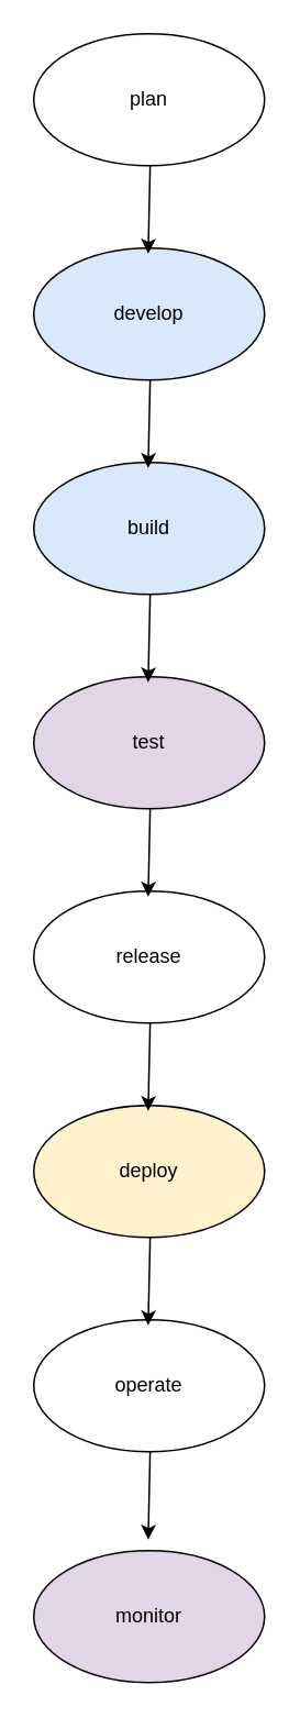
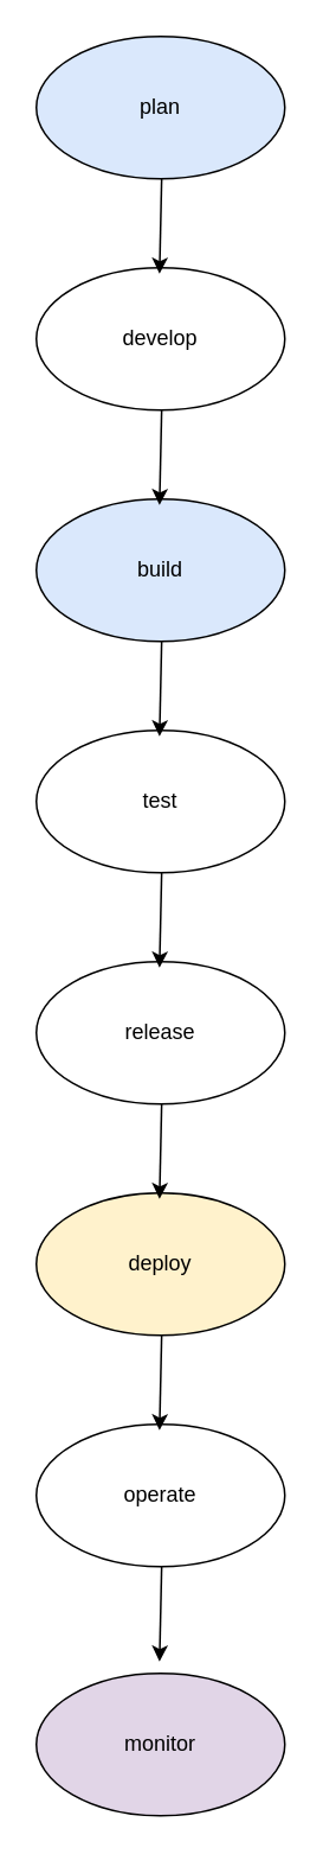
- <mxCell id="3" value="plan" style="ellipse;whiteSpace=wrap;html=1;" vertex="1" parent="1"><mxGeometry x="20" y="20" width="140" height="80" as="geometry" /></mxCell>
+ <mxCell id="3" value="plan" style="ellipse;whiteSpace=wrap;html=1;fillColor=#dae8fc;" vertex="1" parent="1"><mxGeometry x="20" y="20" width="140" height="80" as="geometry" /></mxCell>
- <mxCell id="2" value="develop" style="ellipse;whiteSpace=wrap;html=1;fillColor=#dae8fc;" vertex="1" parent="1"><mxGeometry x="20" y="150" width="140" height="80" as="geometry" /></mxCell>
+ <mxCell id="2" value="develop" style="ellipse;whiteSpace=wrap;html=1;" vertex="1" parent="1"><mxGeometry x="20" y="150" width="140" height="80" as="geometry" /></mxCell>
- <mxCell id="8" value="test" style="ellipse;whiteSpace=wrap;html=1;fillColor=#e1d5e7;" vertex="1" parent="1"><mxGeometry x="20" y="410" width="140" height="80" as="geometry" /></mxCell>
+ <mxCell id="8" value="test" style="ellipse;whiteSpace=wrap;html=1;" vertex="1" parent="1"><mxGeometry x="20" y="410" width="140" height="80" as="geometry" /></mxCell>
